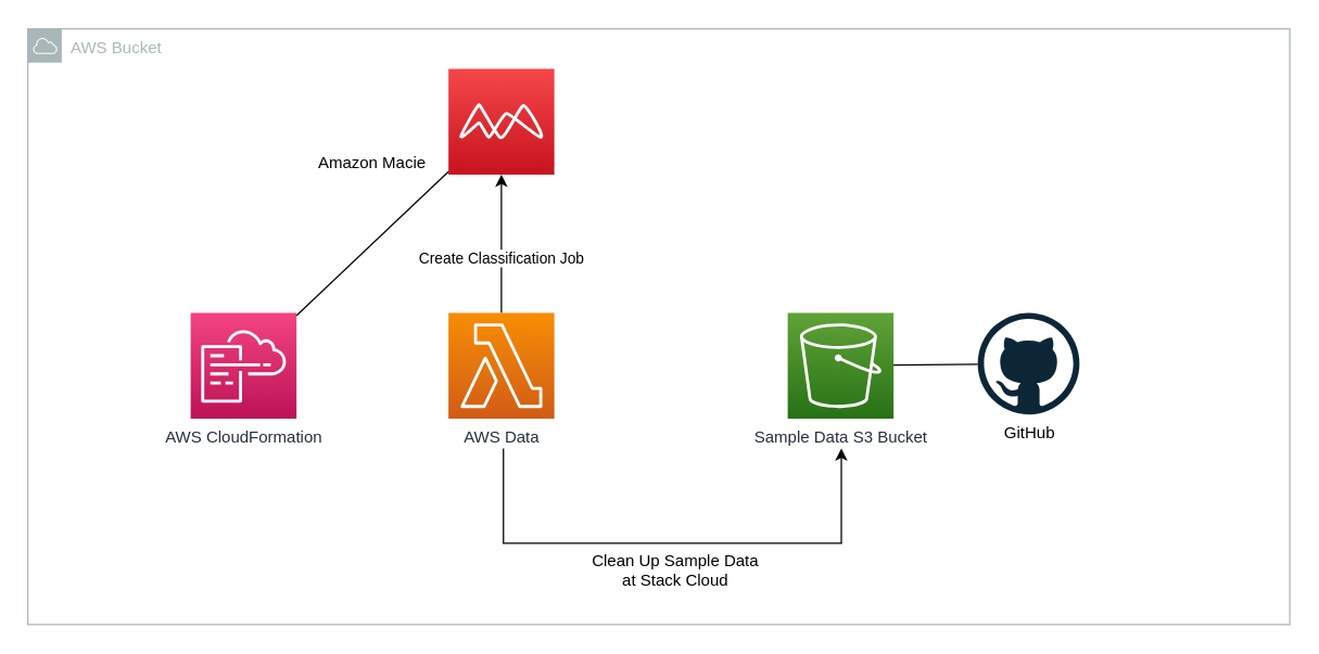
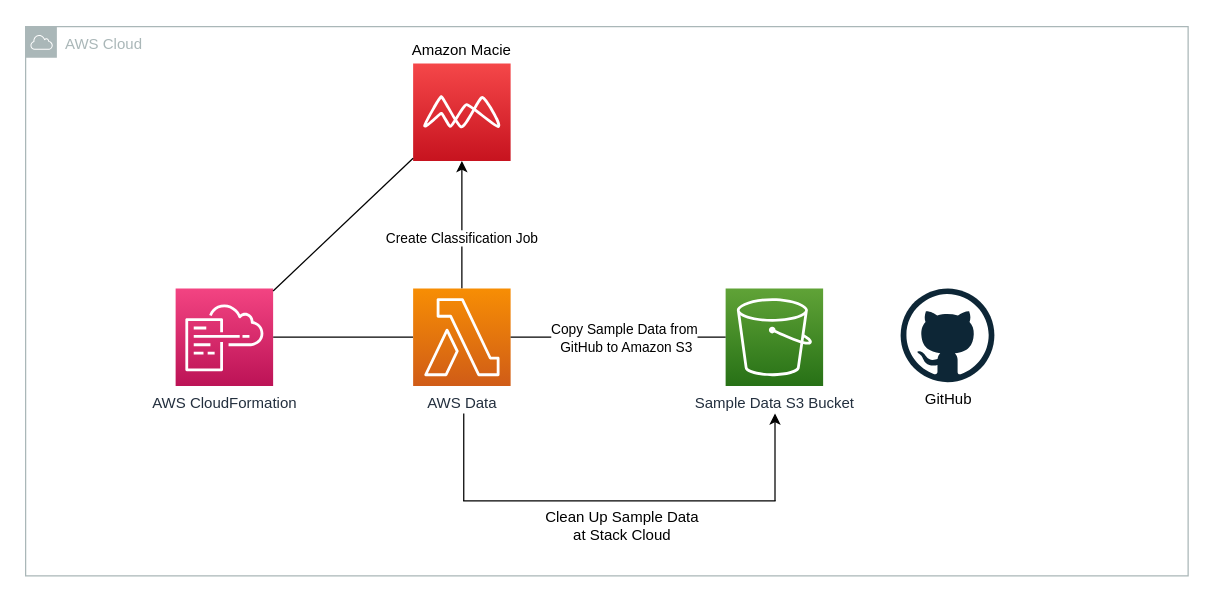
- <mxCell id="2" value="AWS Bucket" style="outlineConnect=0;gradientColor=none;html=1;whiteSpace=wrap;fontSize=12;fontStyle=0;shape=mxgraph.aws4.group;grIcon=mxgraph.aws4.group_aws_cloud;strokeColor=#AAB7B8;fillColor=none;verticalAlign=top;align=left;spacingLeft=30;fontColor=#AAB7B8;dashed=0;" vertex="1" parent="1"><mxGeometry x="20" y="20.5" width="930" height="439.5" as="geometry" /></mxCell>
+ <mxCell id="2" value="AWS Cloud" style="outlineConnect=0;gradientColor=none;html=1;whiteSpace=wrap;fontSize=12;fontStyle=0;shape=mxgraph.aws4.group;grIcon=mxgraph.aws4.group_aws_cloud;strokeColor=#AAB7B8;fillColor=none;verticalAlign=top;align=left;spacingLeft=30;fontColor=#AAB7B8;dashed=0;" vertex="1" parent="1"><mxGeometry x="20" y="20.5" width="930" height="439.5" as="geometry" /></mxCell>
- <mxCell id="13" value="Amazon Macie" style="text;html=1;strokeColor=none;fillColor=none;align=center;verticalAlign=middle;whiteSpace=wrap;rounded=0;" vertex="1" parent="1"><mxGeometry x="229" y="110" width="90" height="20" as="geometry" /></mxCell>
+ <mxCell id="13" value="Amazon Macie" style="text;html=1;strokeColor=none;fillColor=none;align=center;verticalAlign=middle;whiteSpace=wrap;rounded=0;" vertex="1" parent="1"><mxGeometry x="324" y="30" width="90" height="20" as="geometry" /></mxCell>
- <mxCell id="11" value="" style="endArrow=none;html=1;" edge="1" parent="1" source="5" target="4"><mxGeometry width="50" height="50" relative="1" as="geometry"><mxPoint x="610" y="410" as="sourcePoint" /><mxPoint x="660" y="360" as="targetPoint" /></mxGeometry></mxCell>
+ <mxCell id="6" value="" style="endArrow=none;html=1;" edge="1" parent="1" source="7" target="10"><mxGeometry width="50" height="50" relative="1" as="geometry"><mxPoint x="220" y="285" as="sourcePoint" /><mxPoint x="330" y="285" as="targetPoint" /></mxGeometry></mxCell>
+ <mxCell id="14" value="" style="endArrow=none;html=1;" edge="1" parent="1" source="4" target="10"><mxGeometry width="50" height="50" relative="1" as="geometry"><mxPoint x="700" y="280.145" as="sourcePoint" /><mxPoint x="618" y="279.369" as="targetPoint" /></mxGeometry></mxCell>
+ <mxCell id="15" value="Copy Sample Data from&lt;br&gt;&amp;nbsp;GitHub to Amazon S3" style="edgeLabel;html=1;align=center;verticalAlign=middle;resizable=0;points=[];" vertex="1" connectable="0" parent="14"><mxGeometry x="0.279" y="1" relative="1" as="geometry"><mxPoint x="28" y="-1" as="offset" /></mxGeometry></mxCell>
